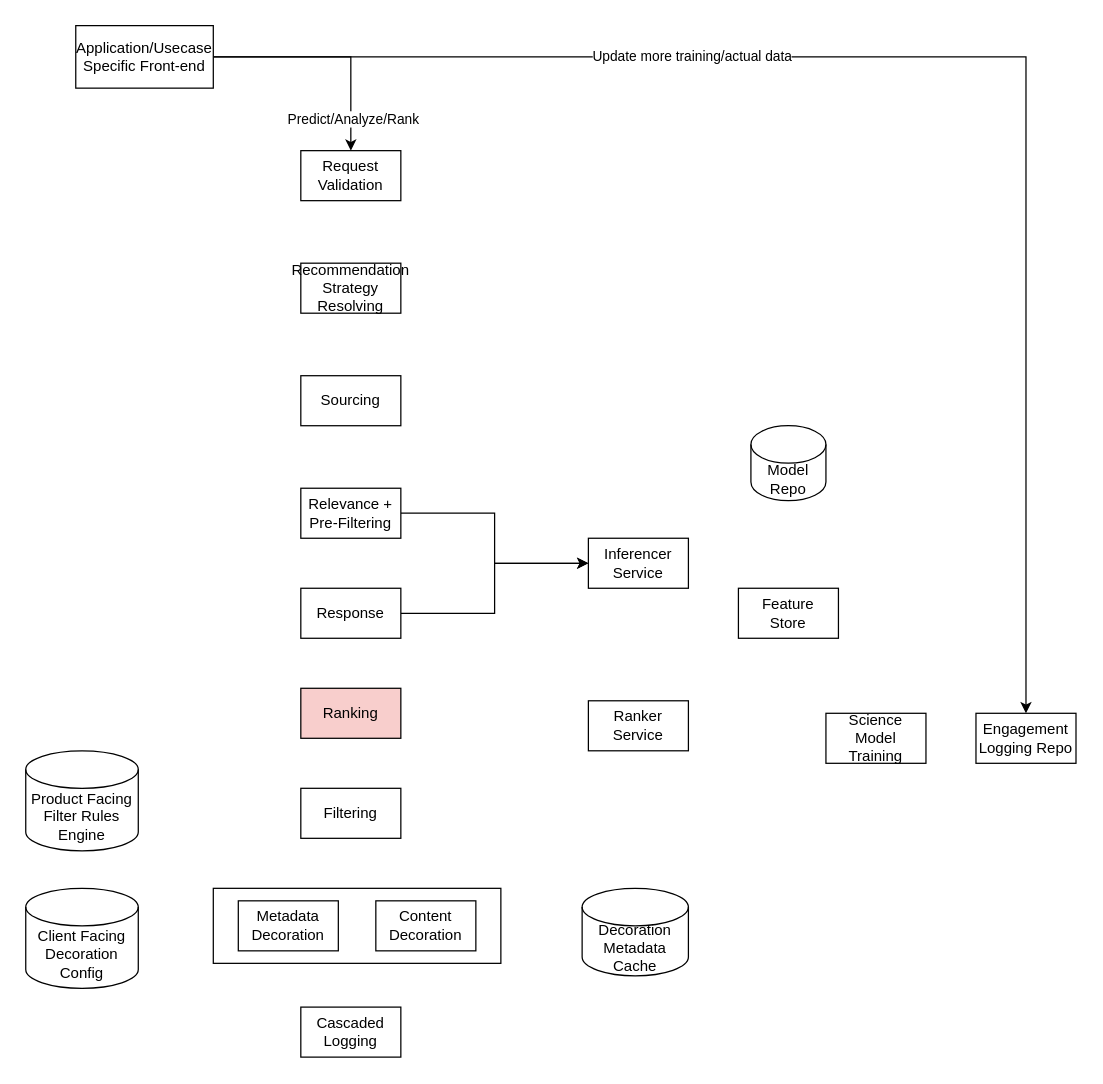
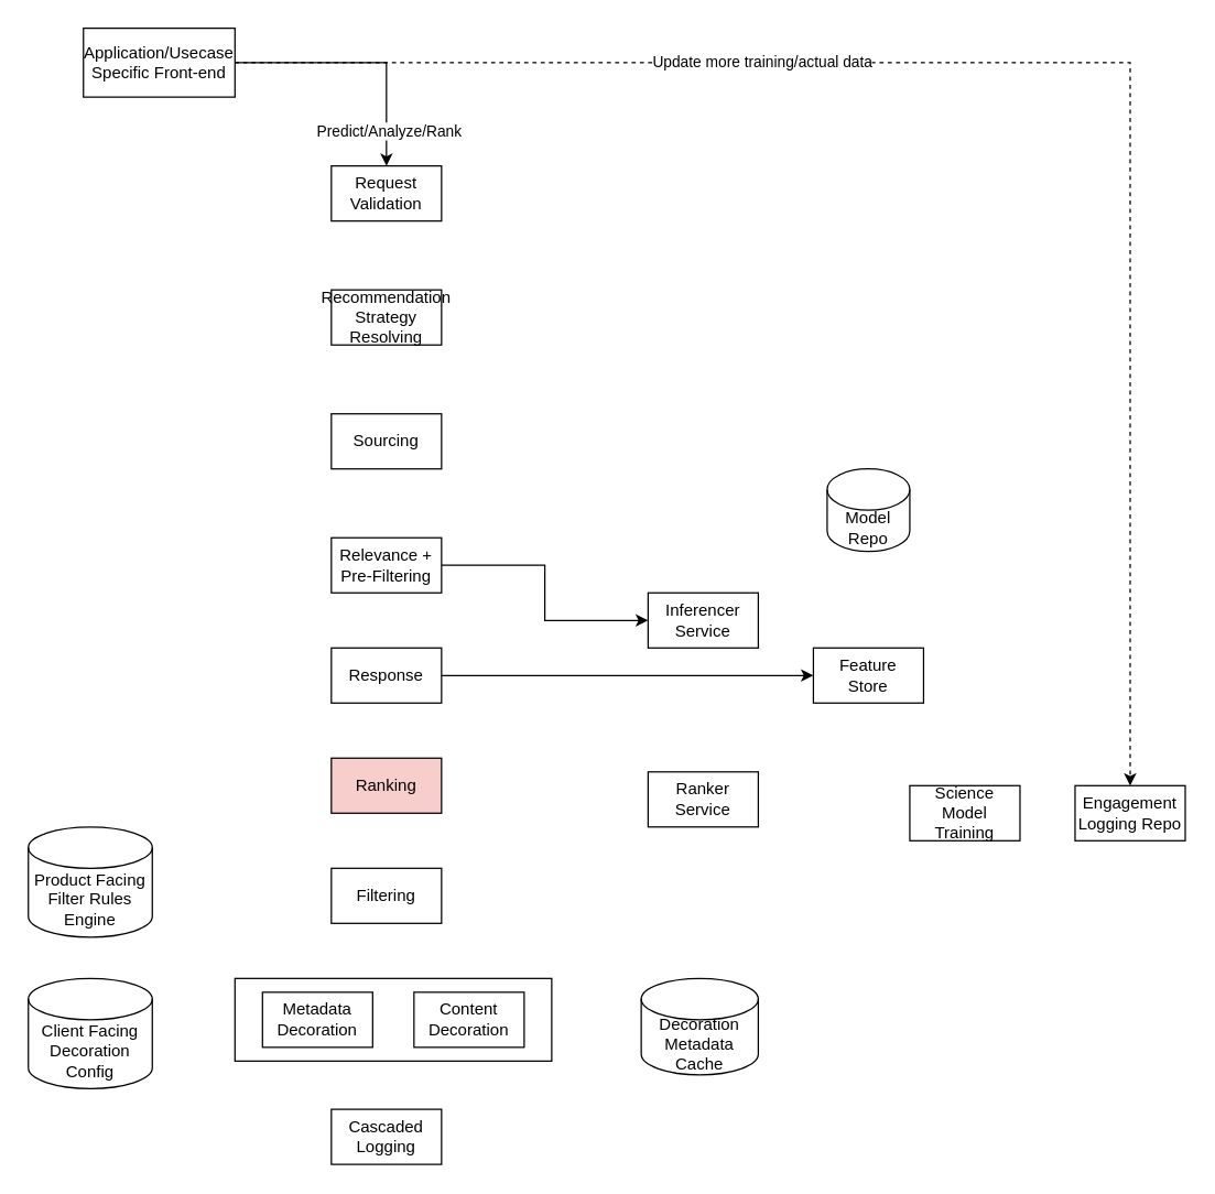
- <mxCell id="24" style="edgeStyle=orthogonalEdgeStyle;rounded=0;orthogonalLoop=1;jettySize=auto;html=1;entryX=0.5;entryY=0;entryDx=0;entryDy=0;" edge="1" parent="1" source="28" target="23"><mxGeometry relative="1" as="geometry" /></mxCell>
+ <mxCell id="24" style="edgeStyle=orthogonalEdgeStyle;rounded=0;orthogonalLoop=1;jettySize=auto;html=1;entryX=0.5;entryY=0;entryDx=0;entryDy=0;dashed=1;" edge="1" parent="1" source="28" target="23"><mxGeometry relative="1" as="geometry" /></mxCell>
- <mxCell id="8" style="edgeStyle=orthogonalEdgeStyle;rounded=0;orthogonalLoop=1;jettySize=auto;html=1;entryX=0;entryY=0.5;entryDx=0;entryDy=0;" edge="1" parent="1" source="9" target="19"><mxGeometry relative="1" as="geometry"><mxPoint x="450" y="460" as="targetPoint" /></mxGeometry></mxCell>
+ <mxCell id="8" style="edgeStyle=orthogonalEdgeStyle;rounded=0;orthogonalLoop=1;jettySize=auto;html=1;" edge="1" parent="1" source="9" target="21"><mxGeometry relative="1" as="geometry"><mxPoint x="450" y="460" as="targetPoint" /></mxGeometry></mxCell>
